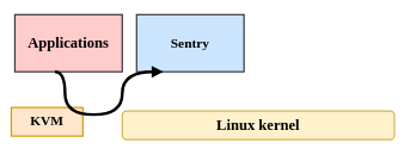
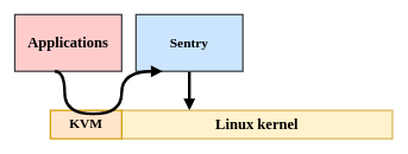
+ <mxCell id="3" value="" style="edgeStyle=orthogonalEdgeStyle;rounded=0;orthogonalLoop=1;jettySize=auto;html=1;strokeWidth=4;endArrow=block;endFill=1;entryX=0.25;entryY=0;entryDx=0;entryDy=0;" parent="1" source="4" target="5" edge="1"><mxGeometry relative="1" as="geometry" /></mxCell>
- <mxCell id="6" value="KVM" style="whiteSpace=wrap;strokeWidth=2;fillColor=#ffe6cc;strokeColor=#d79b00;fontFamily=Verdana;fontStyle=1;fontSize=19;" vertex="1" parent="1"><mxGeometry x="15" y="150" width="100" height="40" as="geometry" /></mxCell>
+ <mxCell id="6" value="KVM" style="whiteSpace=wrap;strokeWidth=2;fillColor=#ffe6cc;strokeColor=#d79b00;fontFamily=Verdana;fontStyle=1;fontSize=19;" vertex="1" parent="1"><mxGeometry x="70" y="155" width="100" height="40" as="geometry" /></mxCell>
- <mxCell id="5" value="Linux kernel" style="whiteSpace=wrap;strokeWidth=2;fillColor=#fff2cc;strokeColor=#d6b656;fontFamily=Verdana;fontStyle=1;fontSize=21;rounded=1;" parent="1" vertex="1"><mxGeometry x="170" y="155" width="380" height="40" as="geometry" /></mxCell>
+ <mxCell id="5" value="Linux kernel" style="whiteSpace=wrap;strokeWidth=2;fillColor=#fff2cc;strokeColor=#d6b656;fontFamily=Verdana;fontStyle=1;fontSize=21;" parent="1" vertex="1"><mxGeometry x="170" y="155" width="380" height="40" as="geometry" /></mxCell>
